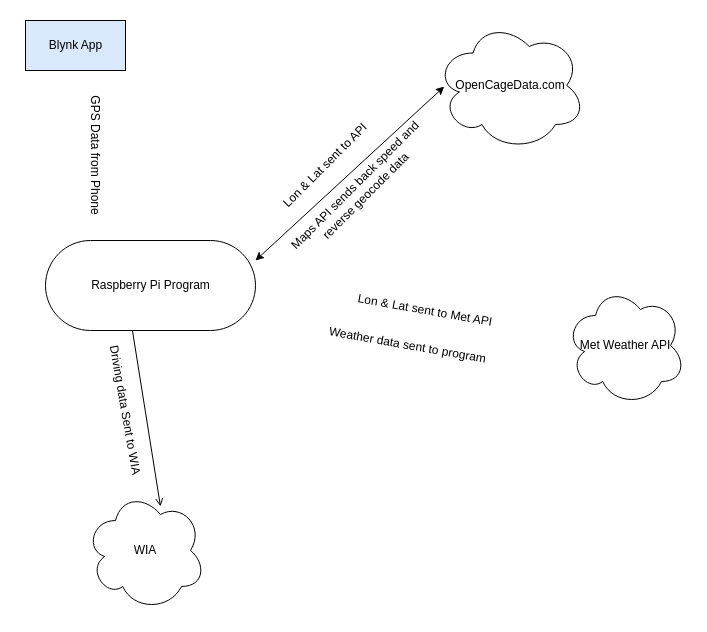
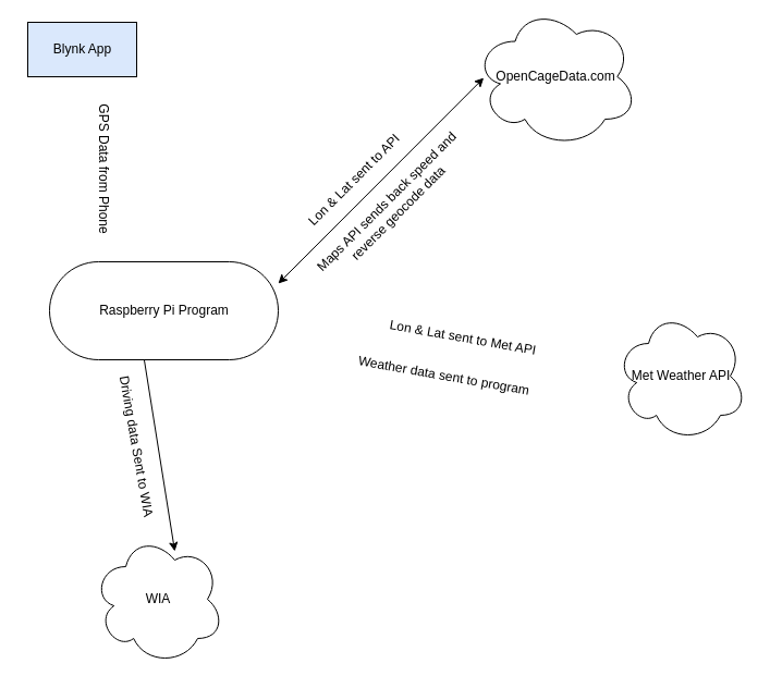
- <mxCell id="3" value="OpenCageData.com" style="shape=cloud;whiteSpace=wrap;html=1;" parent="1" vertex="1"><mxGeometry x="435" y="20" width="150" height="130" as="geometry" /></mxCell>
+ <mxCell id="3" value="OpenCageData.com" style="shape=cloud;whiteSpace=wrap;html=1;" parent="1" vertex="1"><mxGeometry x="435" y="5" width="150" height="130" as="geometry" /></mxCell>
- <mxCell id="13" value="" style="endArrow=open;html=1;exitX=0.414;exitY=1;exitDx=0;exitDy=0;exitPerimeter=0;entryX=0.625;entryY=0.133;entryDx=0;entryDy=0;entryPerimeter=0;" parent="1" source="2" target="5" edge="1"><mxGeometry width="50" height="50" relative="1" as="geometry"><mxPoint x="135" y="395" as="sourcePoint" /><mxPoint x="185" y="345" as="targetPoint" /></mxGeometry></mxCell>
+ <mxCell id="13" value="" style="endArrow=classic;html=1;exitX=0.414;exitY=1;exitDx=0;exitDy=0;exitPerimeter=0;entryX=0.625;entryY=0.133;entryDx=0;entryDy=0;entryPerimeter=0;" parent="1" source="2" target="5" edge="1"><mxGeometry width="50" height="50" relative="1" as="geometry"><mxPoint x="135" y="395" as="sourcePoint" /><mxPoint x="185" y="345" as="targetPoint" /></mxGeometry></mxCell>
